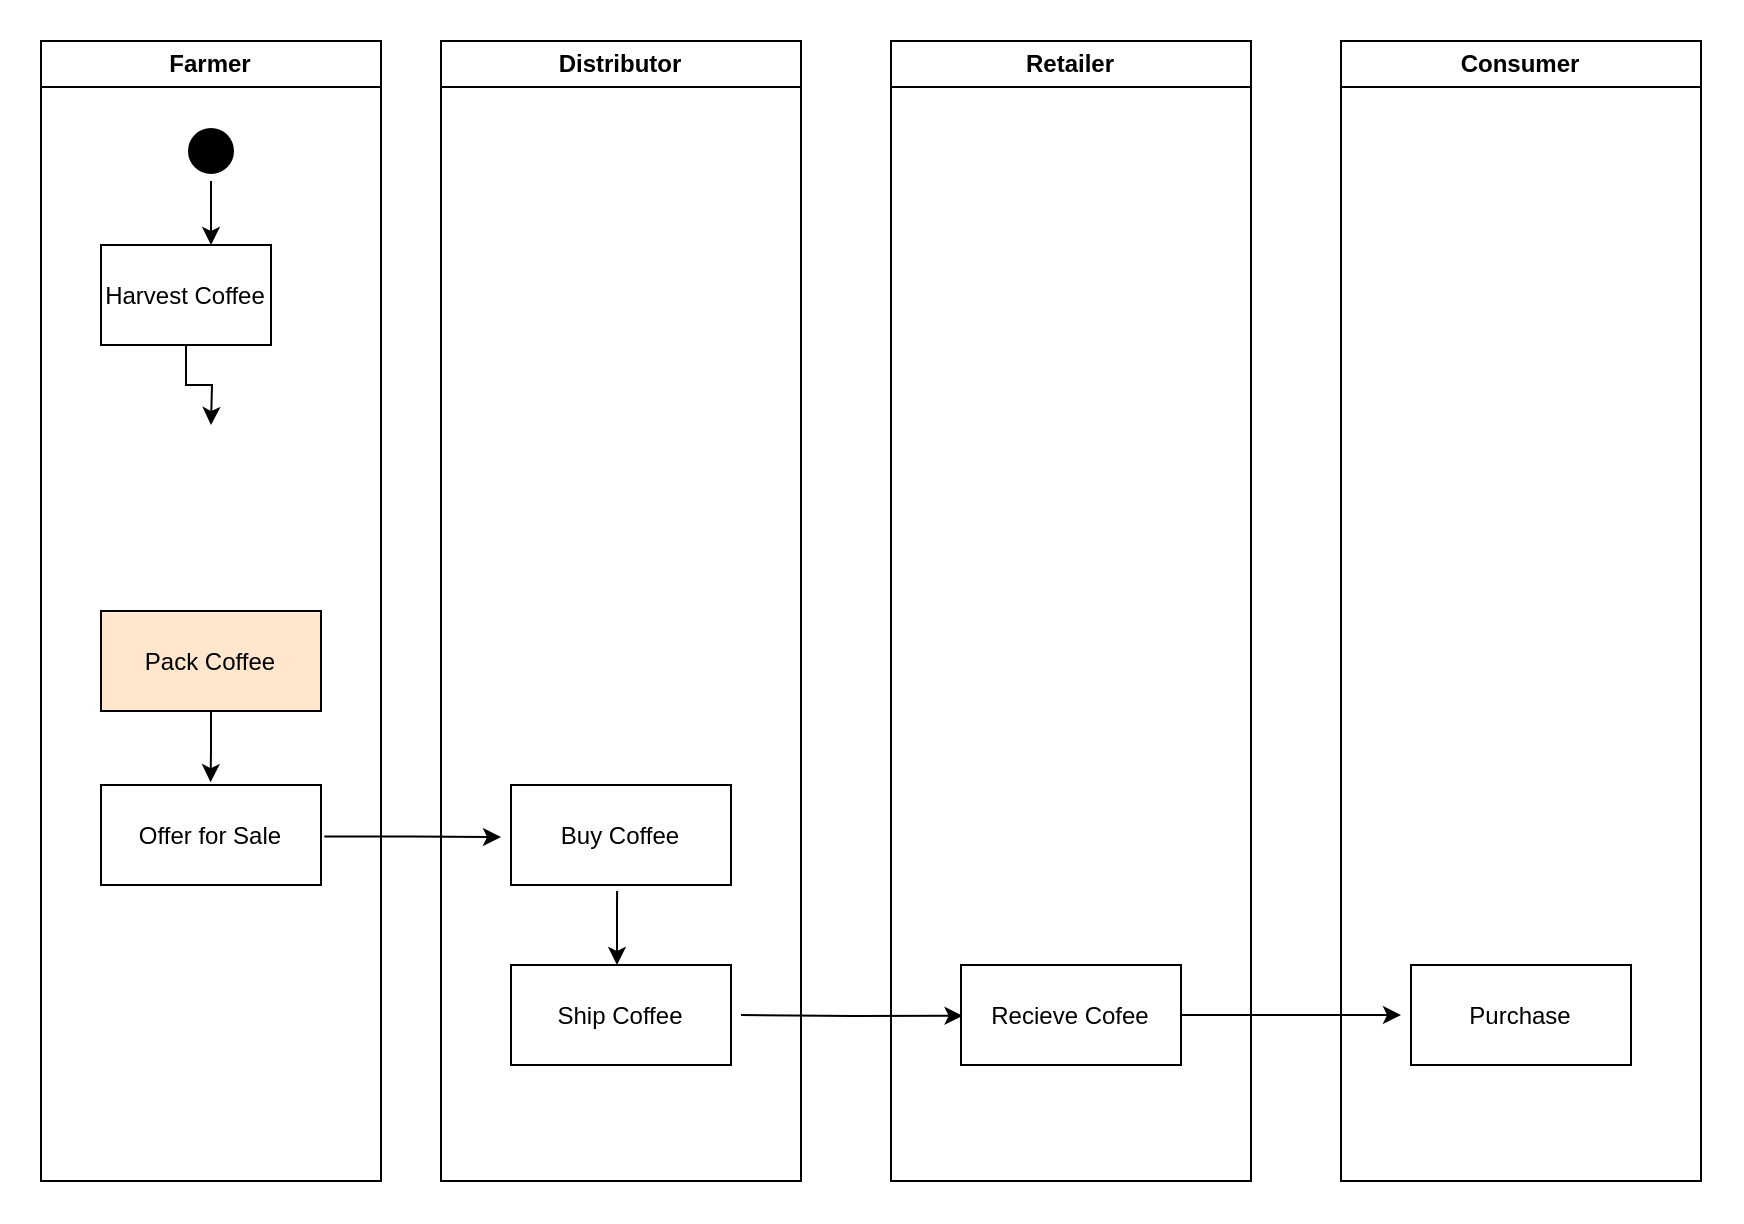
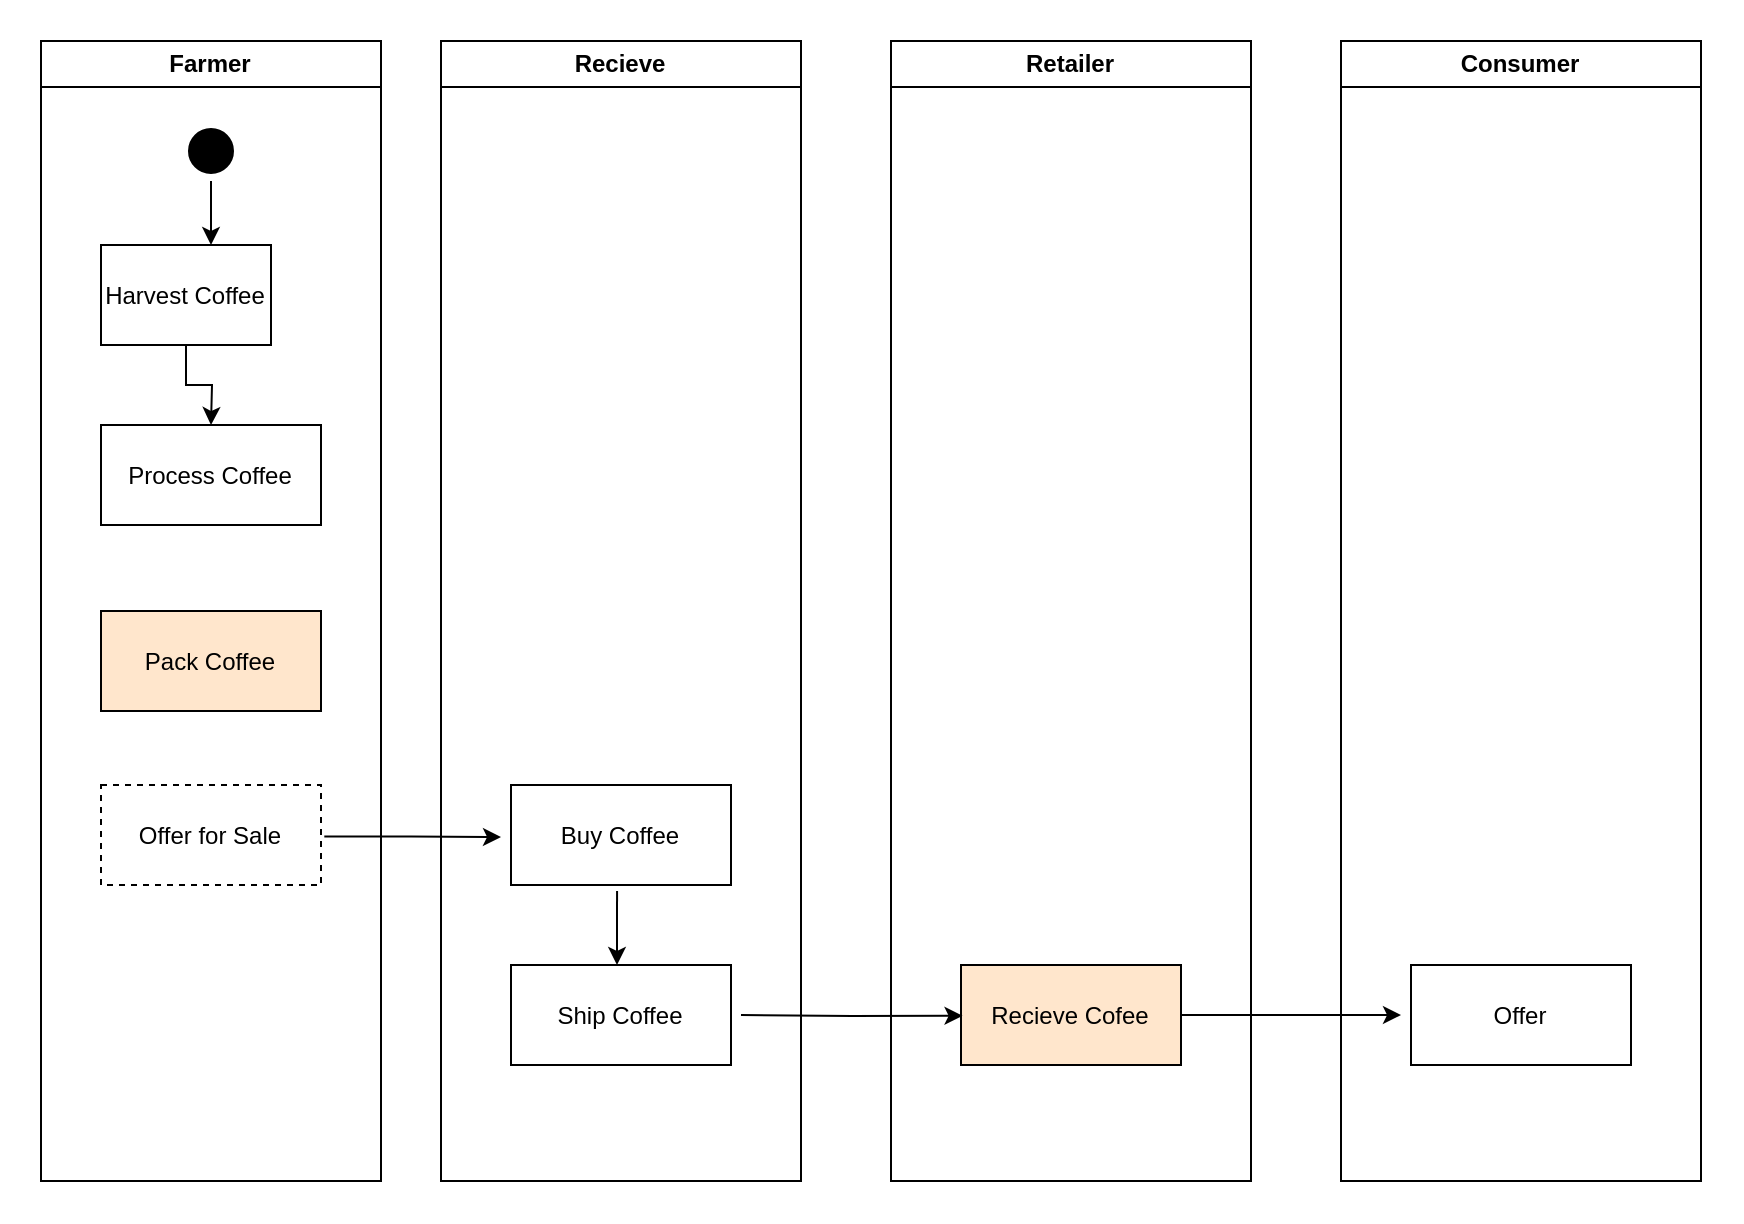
- <mxCell id="11" value="Distributor" style="swimlane;whiteSpace=wrap;glass=0;" parent="1" vertex="1"><mxGeometry x="220" y="20" width="180" height="570" as="geometry" /></mxCell>
+ <mxCell id="11" value="Recieve" style="swimlane;whiteSpace=wrap;glass=0;" parent="1" vertex="1"><mxGeometry x="220" y="20" width="180" height="570" as="geometry" /></mxCell>
+ <mxCell id="7" value="Process Coffee" style="" parent="2" vertex="1"><mxGeometry x="30" y="192" width="110" height="50" as="geometry" /></mxCell>
- <mxCell id="8" value="" style="edgeStyle=orthogonalEdgeStyle;rounded=0;orthogonalLoop=1;jettySize=auto;html=1;entryX=0.498;entryY=-0.028;entryDx=0;entryDy=0;entryPerimeter=0;" edge="1" parent="2" source="9" target="10"><mxGeometry relative="1" as="geometry" /></mxCell>
- <mxCell id="10" value="Offer for Sale" style="" vertex="1" parent="2"><mxGeometry x="30" y="372" width="110" height="50" as="geometry" /></mxCell>
+ <mxCell id="10" value="Offer for Sale" style="dashed=1;" vertex="1" parent="2"><mxGeometry x="30" y="372" width="110" height="50" as="geometry" /></mxCell>
- <mxCell id="16" value="Recieve Cofee" style="" parent="15" vertex="1"><mxGeometry x="35" y="462" width="110" height="50" as="geometry" /></mxCell>
+ <mxCell id="16" value="Recieve Cofee" style="fillColor=#ffe6cc;" parent="15" vertex="1"><mxGeometry x="35" y="462" width="110" height="50" as="geometry" /></mxCell>
- <mxCell id="18" value="Purchase" style="" vertex="1" parent="17"><mxGeometry x="35" y="462" width="110" height="50" as="geometry" /></mxCell>
+ <mxCell id="18" value="Offer" style="" vertex="1" parent="17"><mxGeometry x="35" y="462" width="110" height="50" as="geometry" /></mxCell>
